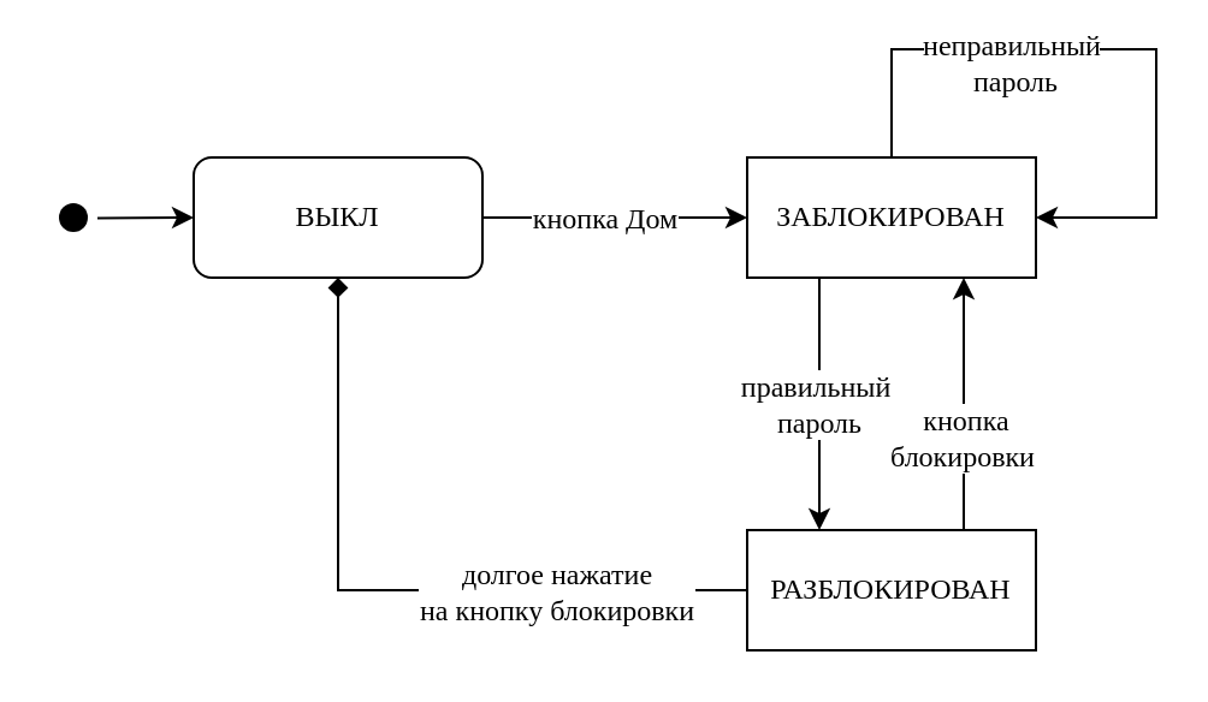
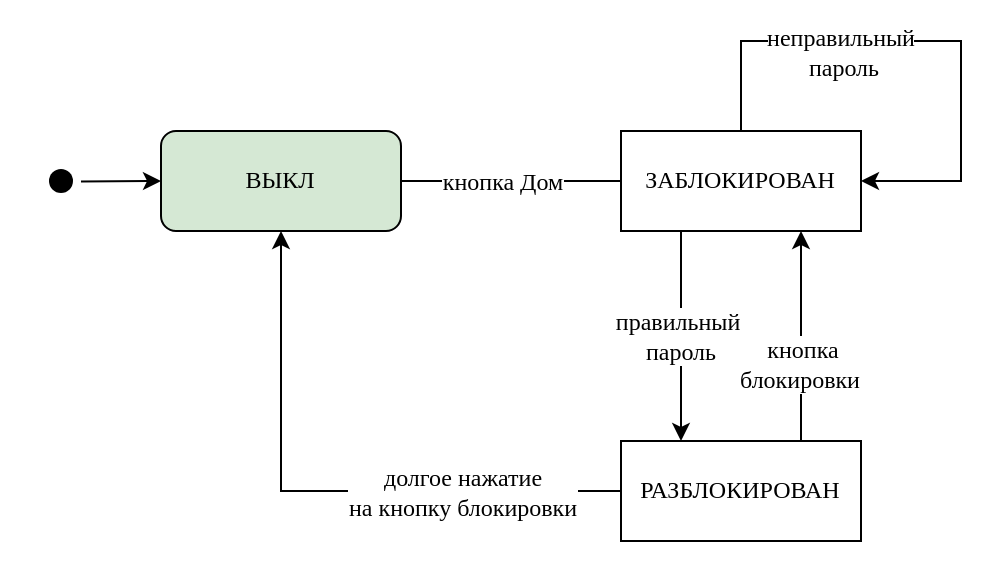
- <mxCell id="7" value="&lt;font face=&quot;Times New Roman&quot;&gt;ВЫКЛ&lt;/font&gt;" style="rounded=1;whiteSpace=wrap;html=1;" vertex="1" parent="1"><mxGeometry x="80" y="65" width="120" height="50" as="geometry" /></mxCell>
+ <mxCell id="7" value="&lt;font face=&quot;Times New Roman&quot;&gt;ВЫКЛ&lt;/font&gt;" style="rounded=1;whiteSpace=wrap;html=1;fillColor=#d5e8d4;" vertex="1" parent="1"><mxGeometry x="80" y="65" width="120" height="50" as="geometry" /></mxCell>
- <mxCell id="5" style="edgeStyle=none;rounded=0;orthogonalLoop=1;jettySize=auto;html=1;endSize=6;" edge="1" parent="1" source="7" target="9"><mxGeometry relative="1" as="geometry" /></mxCell>
+ <mxCell id="5" style="edgeStyle=none;rounded=0;orthogonalLoop=1;jettySize=auto;html=1;endSize=6;endArrow=none;" edge="1" parent="1" source="7" target="9"><mxGeometry relative="1" as="geometry" /></mxCell>
- <mxCell id="12" style="edgeStyle=orthogonalEdgeStyle;rounded=0;orthogonalLoop=1;jettySize=auto;html=1;entryX=0.5;entryY=1;entryDx=0;entryDy=0;endSize=6;endArrow=diamond;" edge="1" parent="1" source="14" target="7"><mxGeometry relative="1" as="geometry" /></mxCell>
+ <mxCell id="12" style="edgeStyle=orthogonalEdgeStyle;rounded=0;orthogonalLoop=1;jettySize=auto;html=1;entryX=0.5;entryY=1;entryDx=0;entryDy=0;endSize=6;" edge="1" parent="1" source="14" target="7"><mxGeometry relative="1" as="geometry" /></mxCell>
